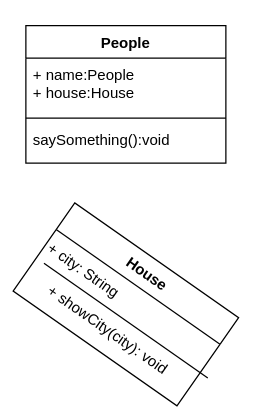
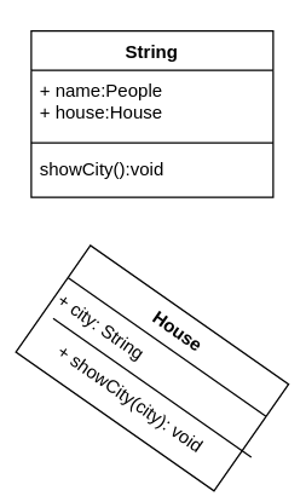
- <mxCell id="2" value="People&#10;" style="swimlane;fontStyle=1;align=center;verticalAlign=top;childLayout=stackLayout;horizontal=1;startSize=26;horizontalStack=0;resizeParent=1;resizeParentMax=0;resizeLast=0;collapsible=1;marginBottom=0;" vertex="1" parent="1"><mxGeometry x="20" y="20" width="160" height="110" as="geometry"><mxRectangle x="40" y="60" width="70" height="26" as="alternateBounds" /></mxGeometry></mxCell>
+ <mxCell id="2" value="String&#10;" style="swimlane;fontStyle=1;align=center;verticalAlign=top;childLayout=stackLayout;horizontal=1;startSize=26;horizontalStack=0;resizeParent=1;resizeParentMax=0;resizeLast=0;collapsible=1;marginBottom=0;" vertex="1" parent="1"><mxGeometry x="20" y="20" width="160" height="110" as="geometry"><mxRectangle x="40" y="60" width="70" height="26" as="alternateBounds" /></mxGeometry></mxCell>
- <mxCell id="5" value="saySomething():void" style="text;strokeColor=none;fillColor=none;align=left;verticalAlign=top;spacingLeft=4;spacingRight=4;overflow=hidden;rotatable=0;points=[[0,0.5],[1,0.5]];portConstraint=eastwest;" vertex="1" parent="2"><mxGeometry y="78" width="160" height="32" as="geometry" /></mxCell>
+ <mxCell id="5" value="showCity():void" style="text;strokeColor=none;fillColor=none;align=left;verticalAlign=top;spacingLeft=4;spacingRight=4;overflow=hidden;rotatable=0;points=[[0,0.5],[1,0.5]];portConstraint=eastwest;" vertex="1" parent="2"><mxGeometry y="78" width="160" height="32" as="geometry" /></mxCell>
